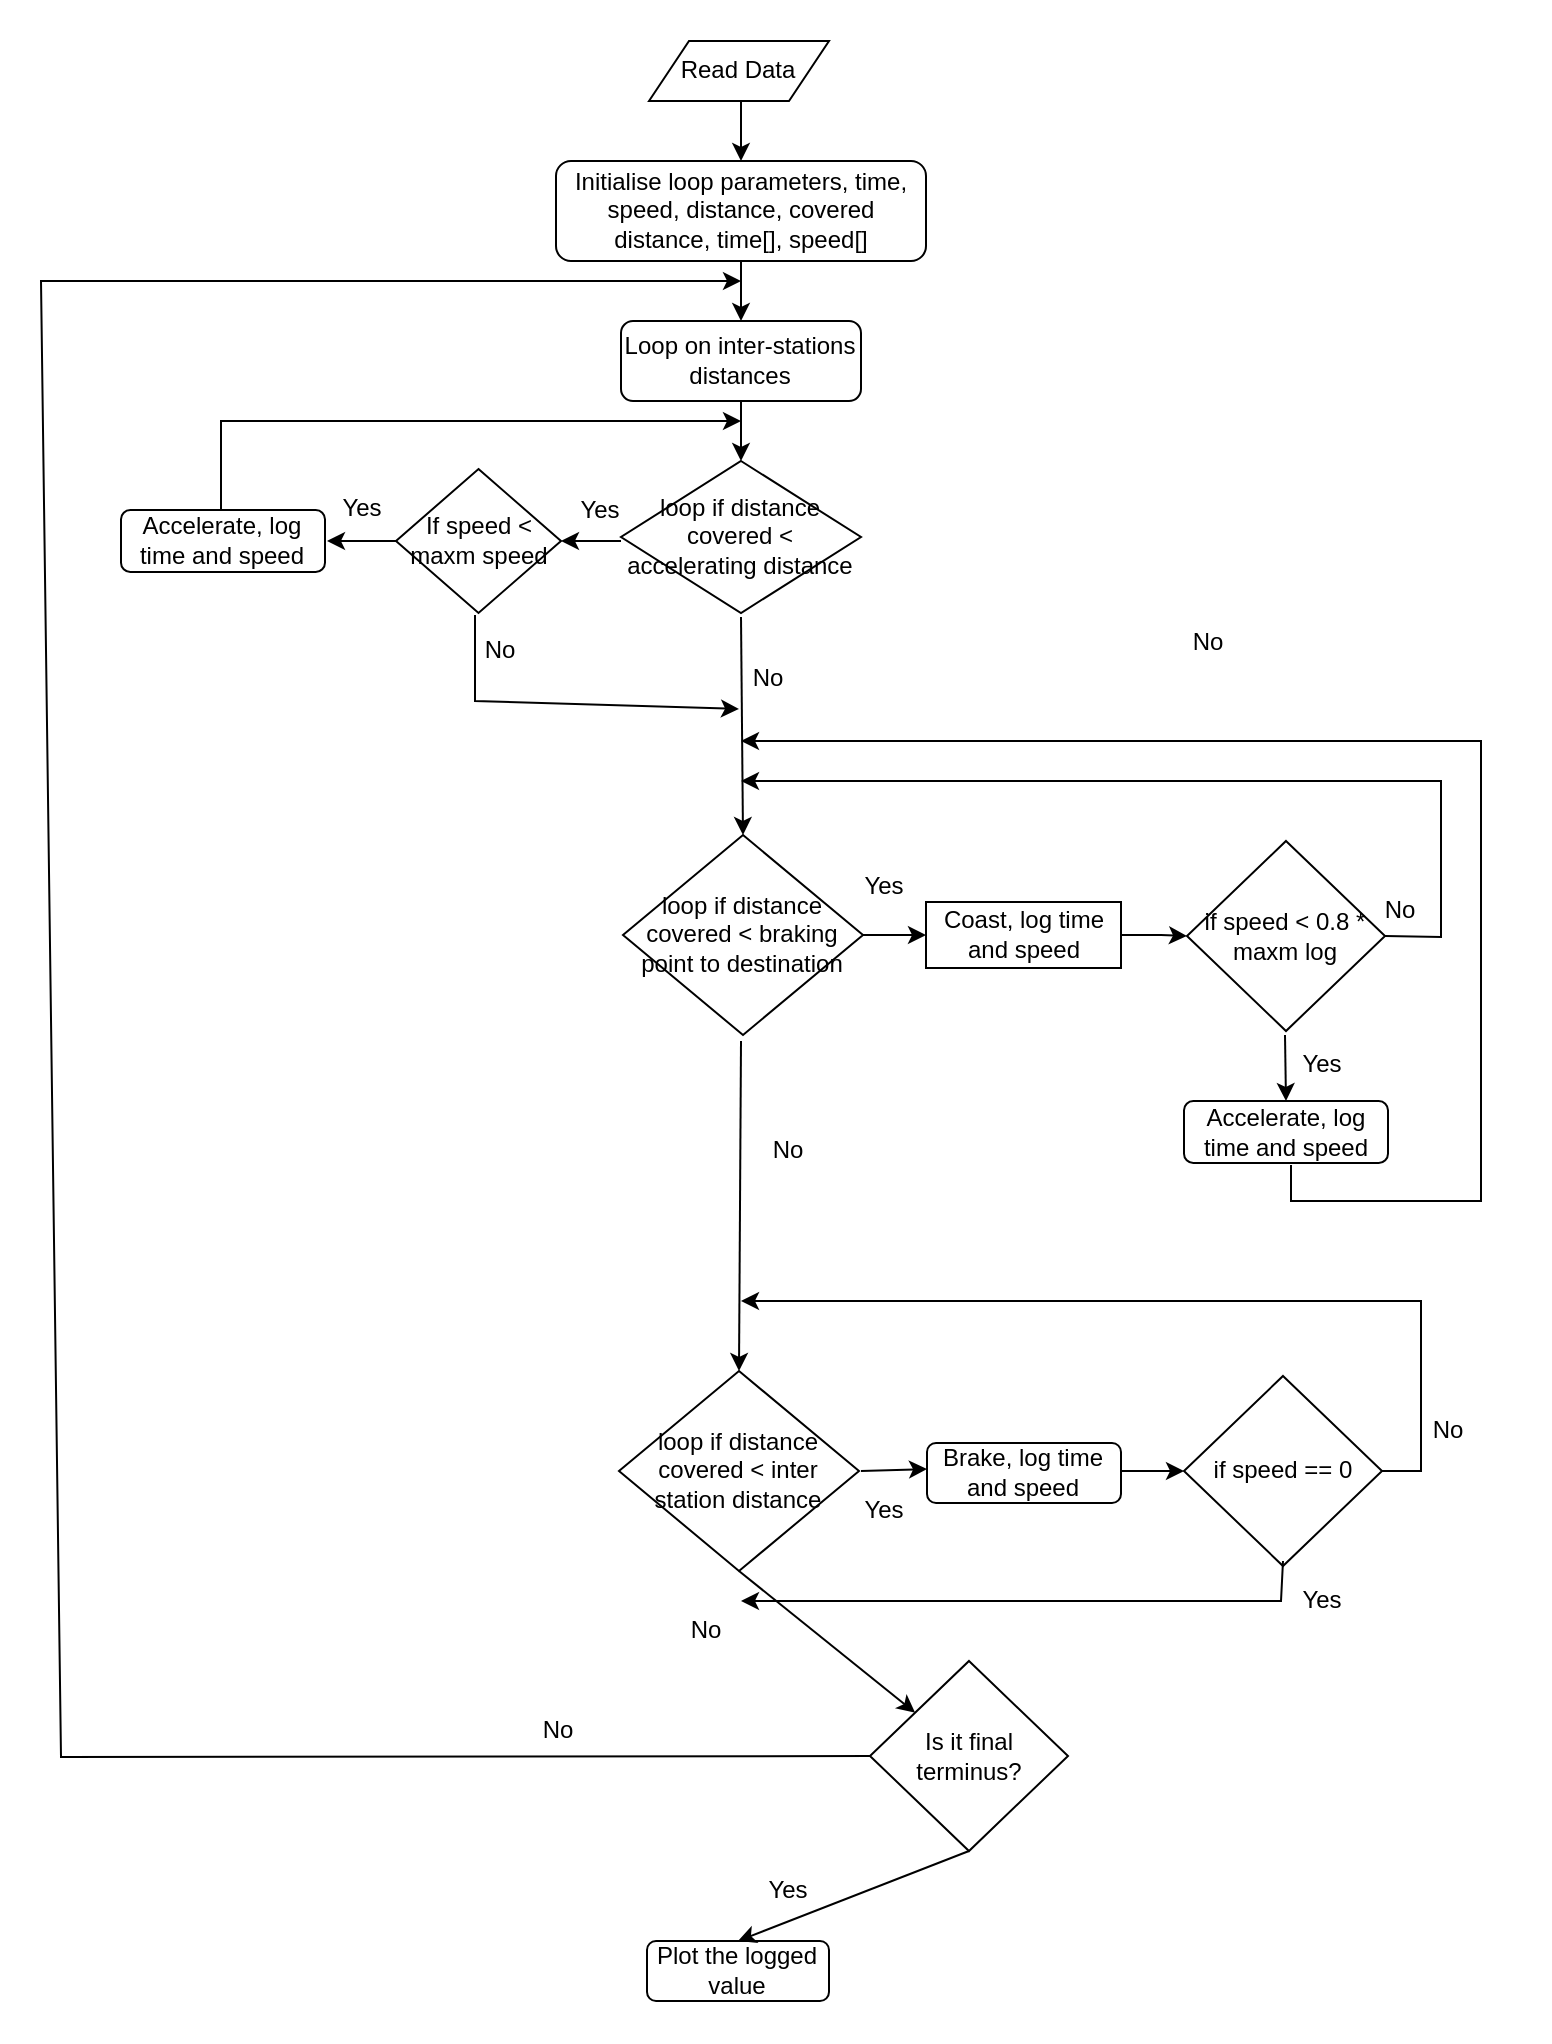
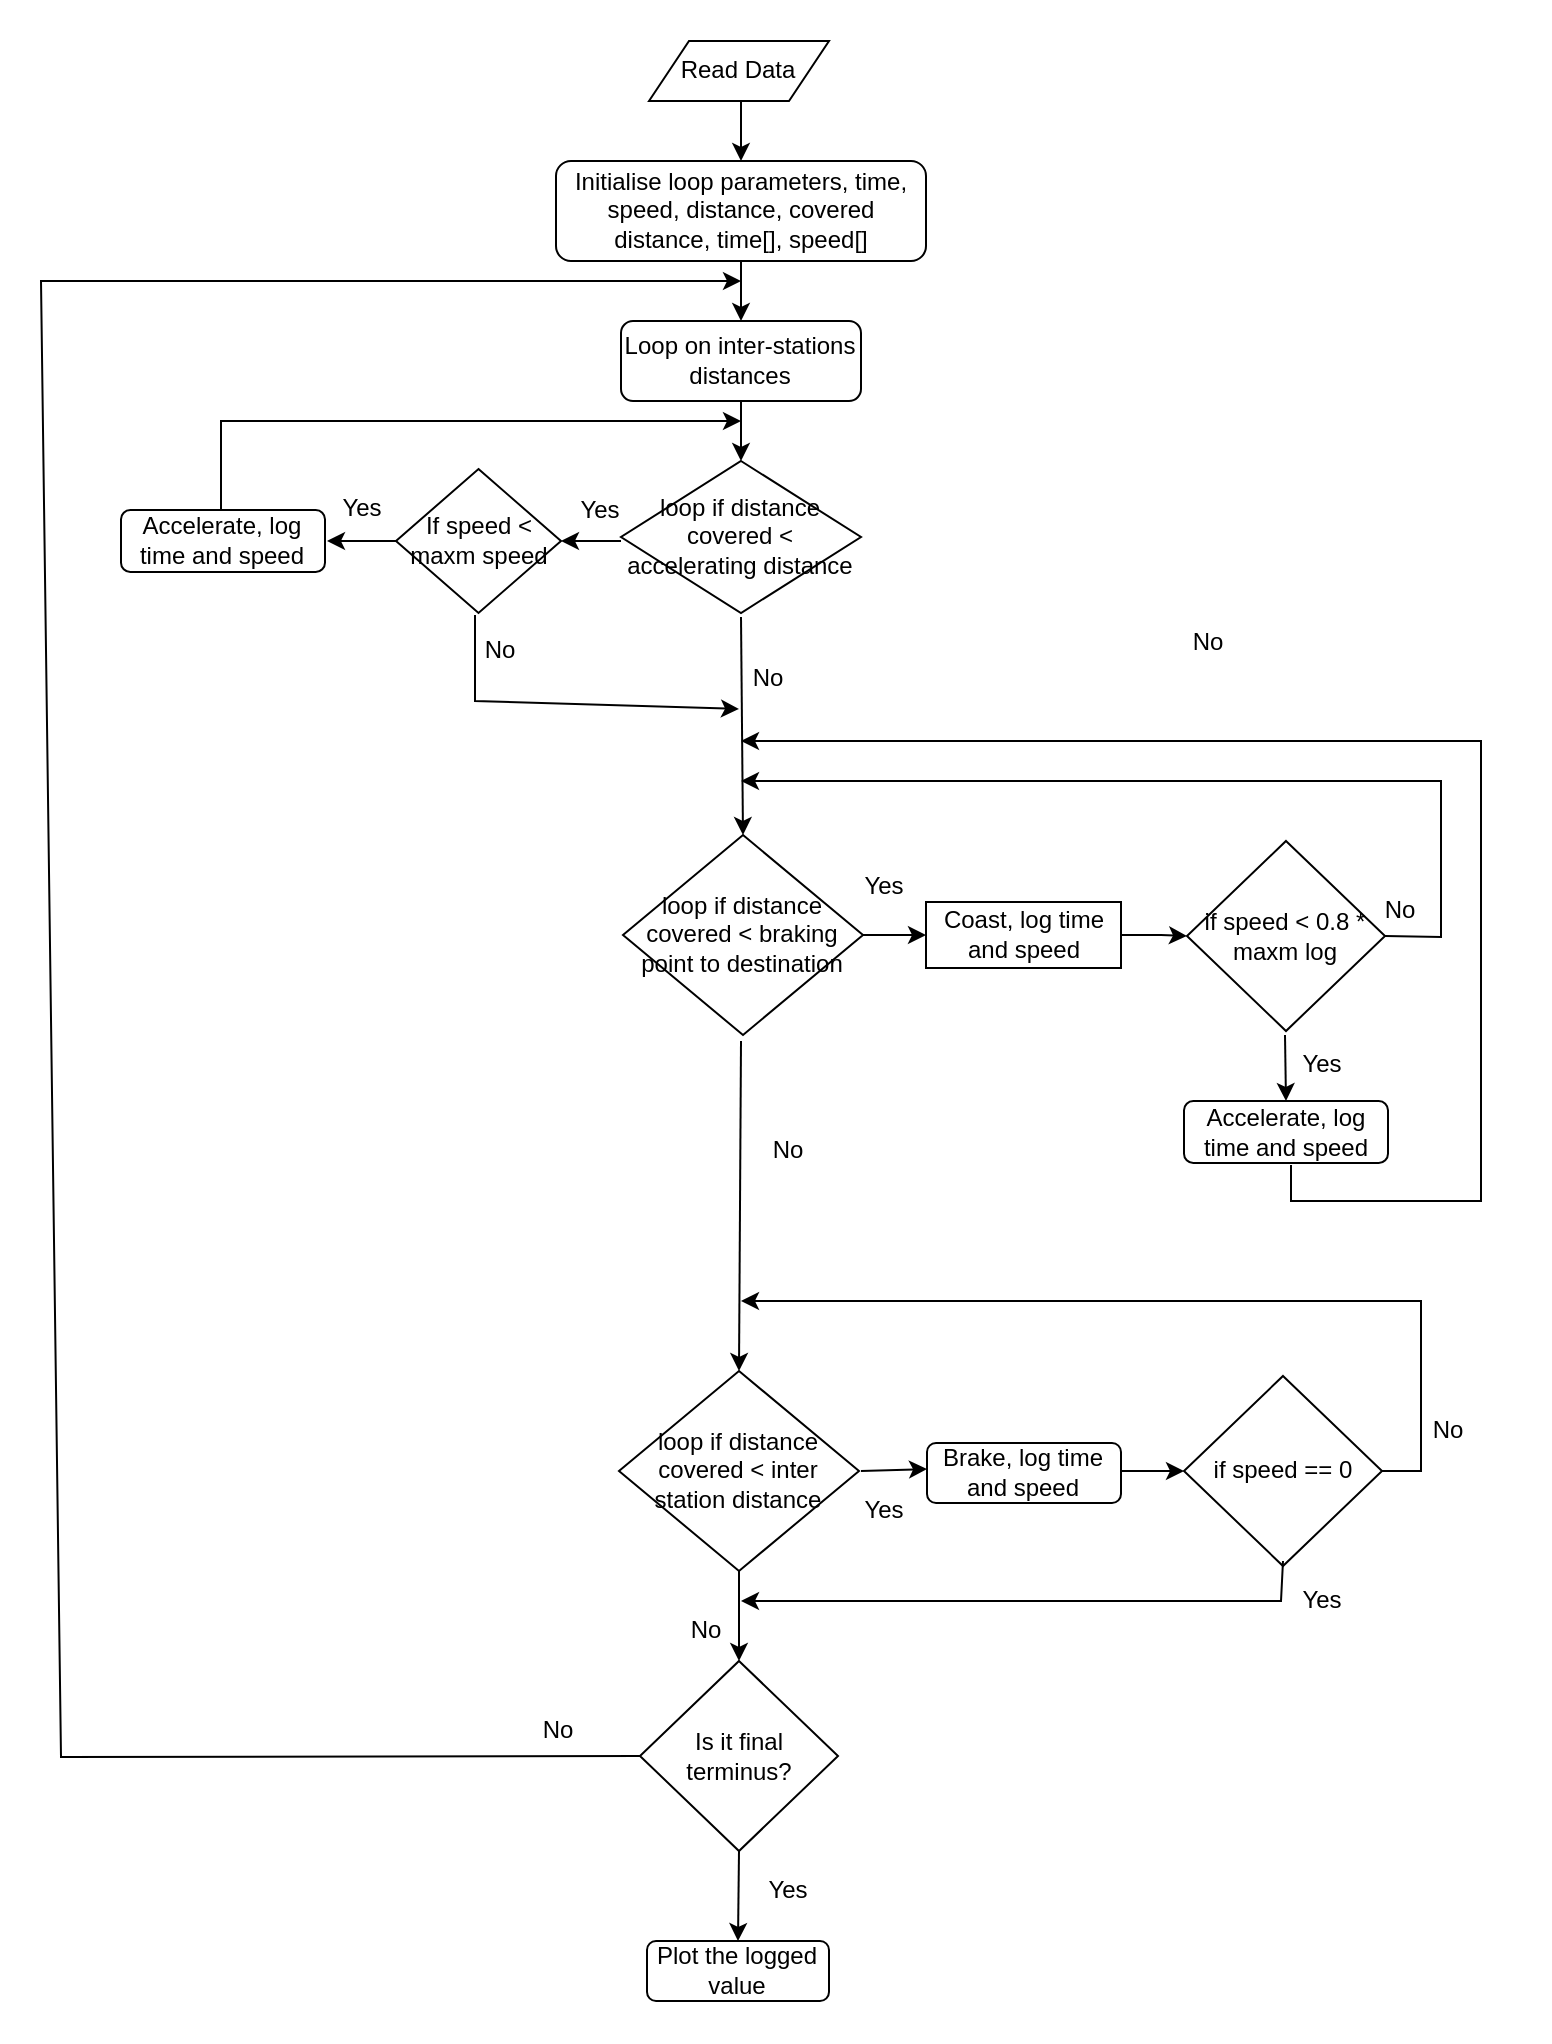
- <mxCell id="41" value="Is it final terminus?" style="rhombus;whiteSpace=wrap;html=1;" parent="1" vertex="1"><mxGeometry x="434.5" y="830" width="99" height="95" as="geometry" /></mxCell>
+ <mxCell id="41" value="Is it final terminus?" style="rhombus;whiteSpace=wrap;html=1;" parent="1" vertex="1"><mxGeometry x="319.5" y="830" width="99" height="95" as="geometry" /></mxCell>
